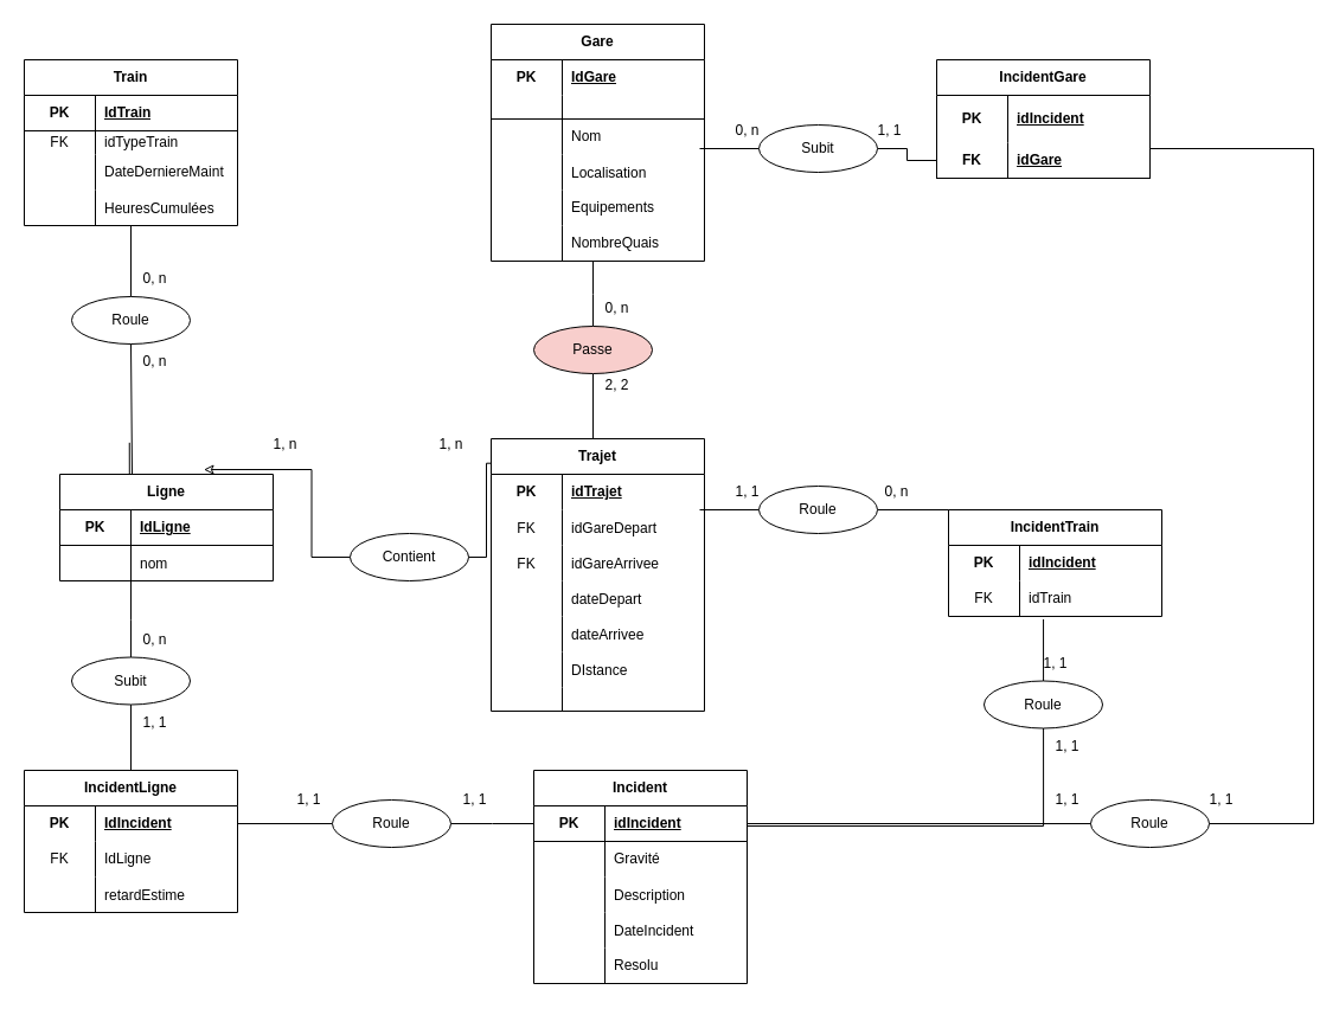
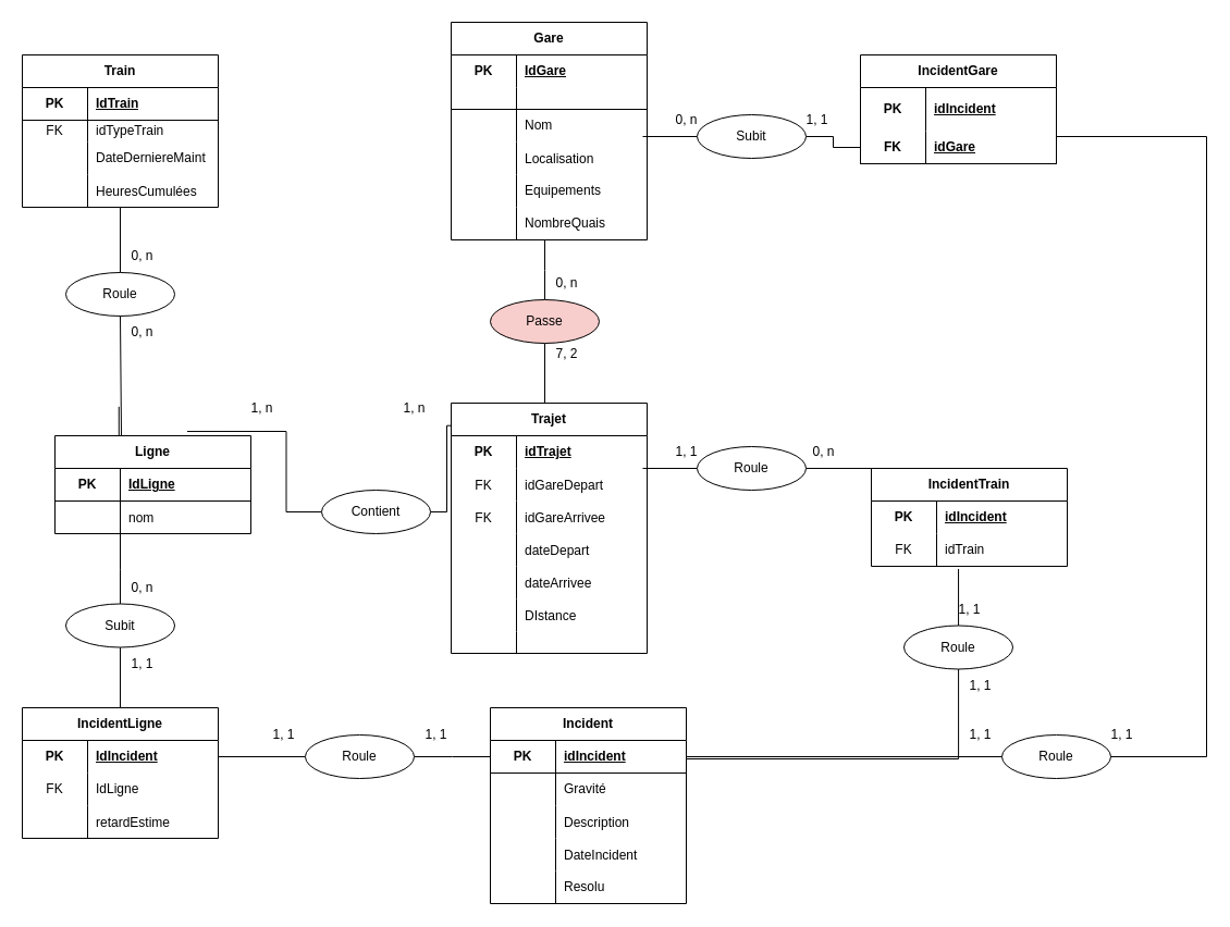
- <mxCell id="111" value="2, 2" style="text;html=1;align=center;verticalAlign=middle;resizable=0;points=[];autosize=1;strokeColor=none;fillColor=none;" parent="1" vertex="1"><mxGeometry x="500" y="310" width="40" height="30" as="geometry" /></mxCell>
+ <mxCell id="111" value="7, 2" style="text;html=1;align=center;verticalAlign=middle;resizable=0;points=[];autosize=1;strokeColor=none;fillColor=none;" parent="1" vertex="1"><mxGeometry x="500" y="310" width="40" height="30" as="geometry" /></mxCell>
- <mxCell id="87" style="edgeStyle=orthogonalEdgeStyle;rounded=0;orthogonalLoop=1;jettySize=auto;html=1;exitX=0;exitY=0.5;exitDx=0;exitDy=0;endArrow=classic;endFill=0;entryX=0.675;entryY=-0.044;entryDx=0;entryDy=0;entryPerimeter=0;" parent="1" source="88" edge="1" target="15"><mxGeometry relative="1" as="geometry"><mxPoint x="200" y="390" as="targetPoint" /></mxGeometry></mxCell>
+ <mxCell id="87" style="edgeStyle=orthogonalEdgeStyle;rounded=0;orthogonalLoop=1;jettySize=auto;html=1;exitX=0;exitY=0.5;exitDx=0;exitDy=0;endArrow=none;endFill=0;entryX=0.675;entryY=-0.044;entryDx=0;entryDy=0;entryPerimeter=0;" parent="1" source="88" edge="1" target="15"><mxGeometry relative="1" as="geometry"><mxPoint x="200" y="390" as="targetPoint" /></mxGeometry></mxCell>
